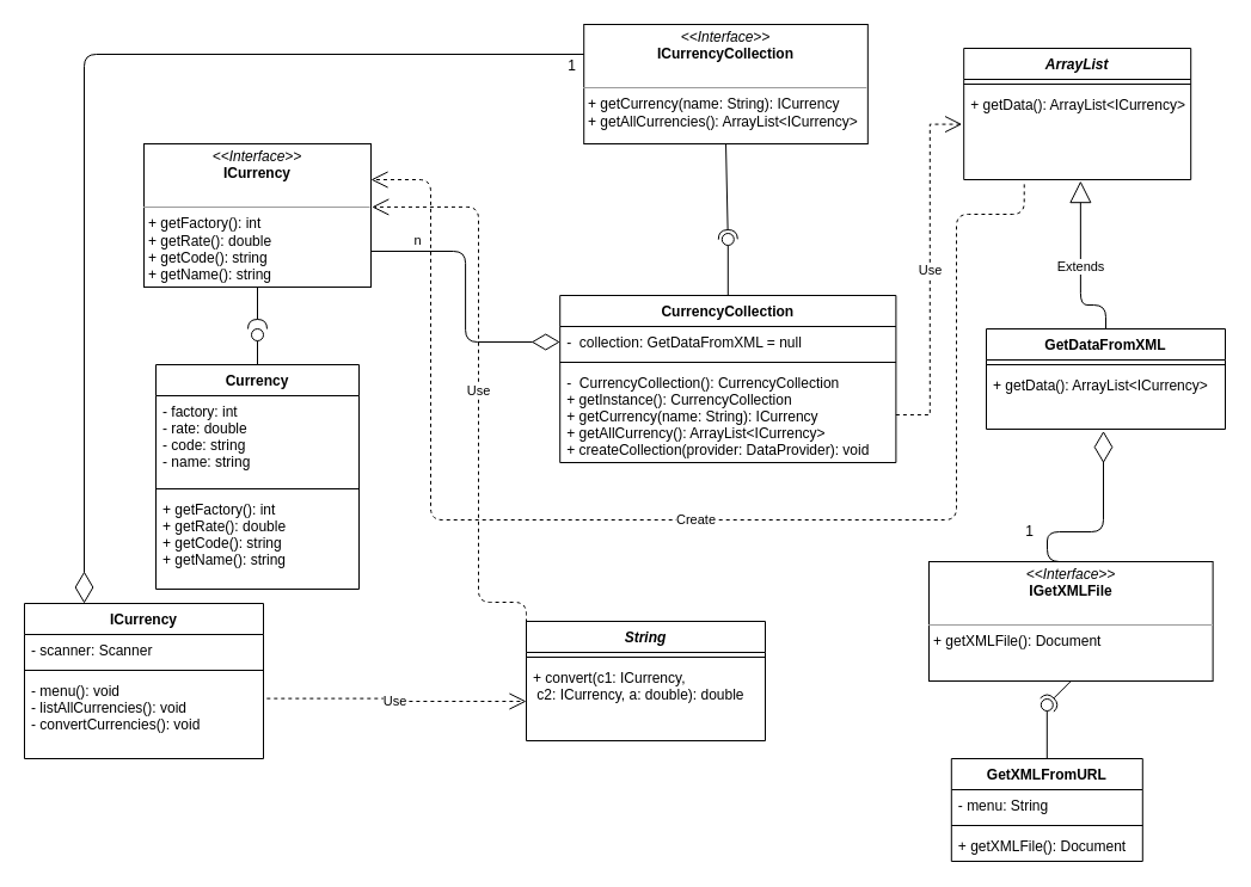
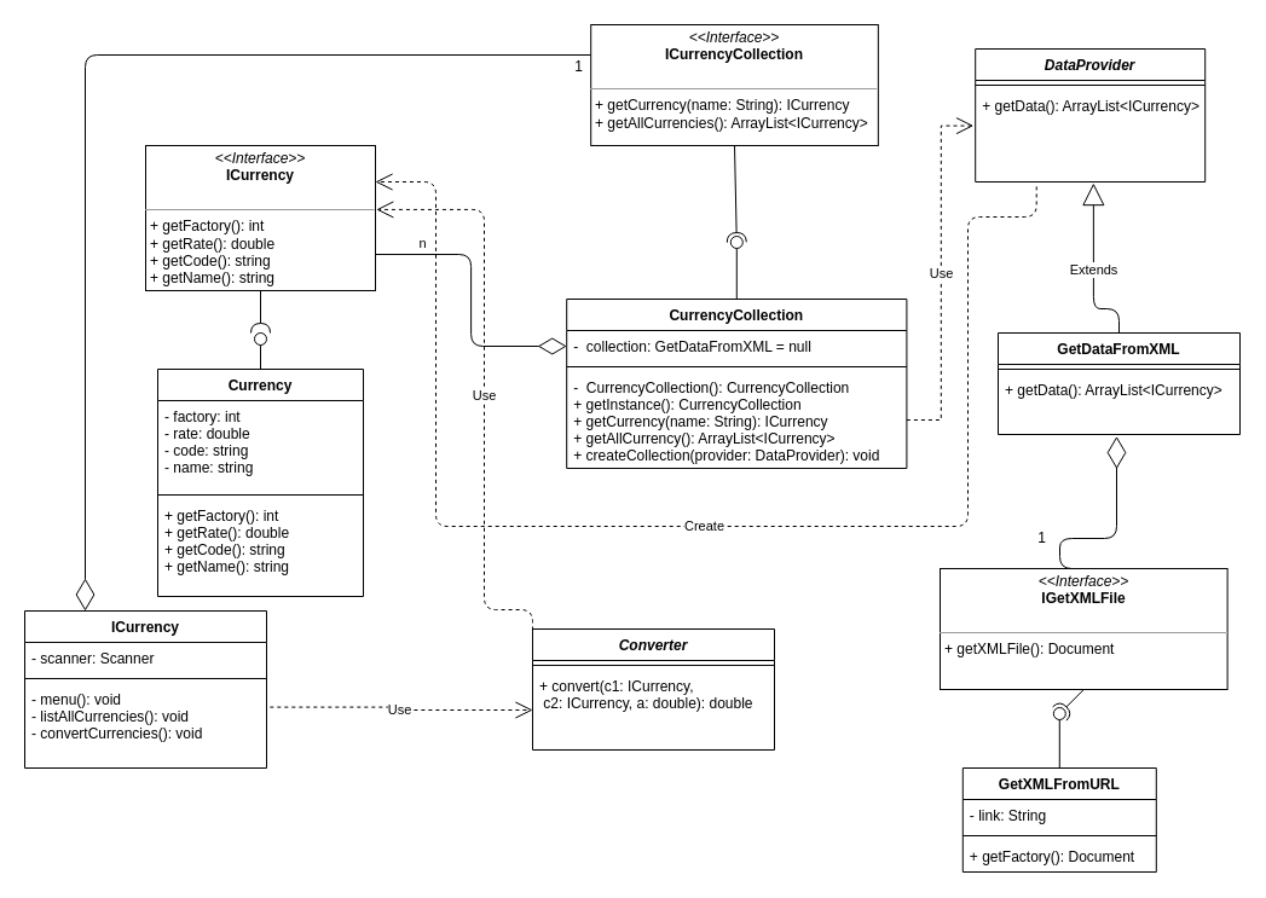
- <mxCell id="28" value="ArrayList" style="swimlane;fontStyle=3;align=center;verticalAlign=top;childLayout=stackLayout;horizontal=1;startSize=26;horizontalStack=0;resizeParent=1;resizeParentMax=0;resizeLast=0;collapsible=1;marginBottom=0;" parent="1" vertex="1"><mxGeometry x="806.19" y="40" width="190" height="110" as="geometry" /></mxCell>
+ <mxCell id="28" value="DataProvider" style="swimlane;fontStyle=3;align=center;verticalAlign=top;childLayout=stackLayout;horizontal=1;startSize=26;horizontalStack=0;resizeParent=1;resizeParentMax=0;resizeLast=0;collapsible=1;marginBottom=0;" parent="1" vertex="1"><mxGeometry x="806.19" y="40" width="190" height="110" as="geometry" /></mxCell>
- <mxCell id="6" value="String" style="swimlane;fontStyle=3;align=center;verticalAlign=top;childLayout=stackLayout;horizontal=1;startSize=26;horizontalStack=0;resizeParent=1;resizeParentMax=0;resizeLast=0;collapsible=1;marginBottom=0;" parent="1" vertex="1"><mxGeometry x="440" y="520" width="200" height="100" as="geometry" /></mxCell>
+ <mxCell id="6" value="Converter" style="swimlane;fontStyle=3;align=center;verticalAlign=top;childLayout=stackLayout;horizontal=1;startSize=26;horizontalStack=0;resizeParent=1;resizeParentMax=0;resizeLast=0;collapsible=1;marginBottom=0;" parent="1" vertex="1"><mxGeometry x="440" y="520" width="200" height="100" as="geometry" /></mxCell>
- <mxCell id="43" value="- menu: String" style="text;strokeColor=none;fillColor=none;align=left;verticalAlign=top;spacingLeft=4;spacingRight=4;overflow=hidden;rotatable=0;points=[[0,0.5],[1,0.5]];portConstraint=eastwest;" parent="42" vertex="1"><mxGeometry y="26" width="160" height="26" as="geometry" /></mxCell>
+ <mxCell id="43" value="- link: String" style="text;strokeColor=none;fillColor=none;align=left;verticalAlign=top;spacingLeft=4;spacingRight=4;overflow=hidden;rotatable=0;points=[[0,0.5],[1,0.5]];portConstraint=eastwest;" parent="42" vertex="1"><mxGeometry y="26" width="160" height="26" as="geometry" /></mxCell>
- <mxCell id="45" value="+ getXMLFile(): Document" style="text;strokeColor=none;fillColor=none;align=left;verticalAlign=top;spacingLeft=4;spacingRight=4;overflow=hidden;rotatable=0;points=[[0,0.5],[1,0.5]];portConstraint=eastwest;" parent="42" vertex="1"><mxGeometry y="60" width="160" height="26" as="geometry" /></mxCell>
+ <mxCell id="45" value="+ getFactory(): Document" style="text;strokeColor=none;fillColor=none;align=left;verticalAlign=top;spacingLeft=4;spacingRight=4;overflow=hidden;rotatable=0;points=[[0,0.5],[1,0.5]];portConstraint=eastwest;" parent="42" vertex="1"><mxGeometry y="60" width="160" height="26" as="geometry" /></mxCell>
